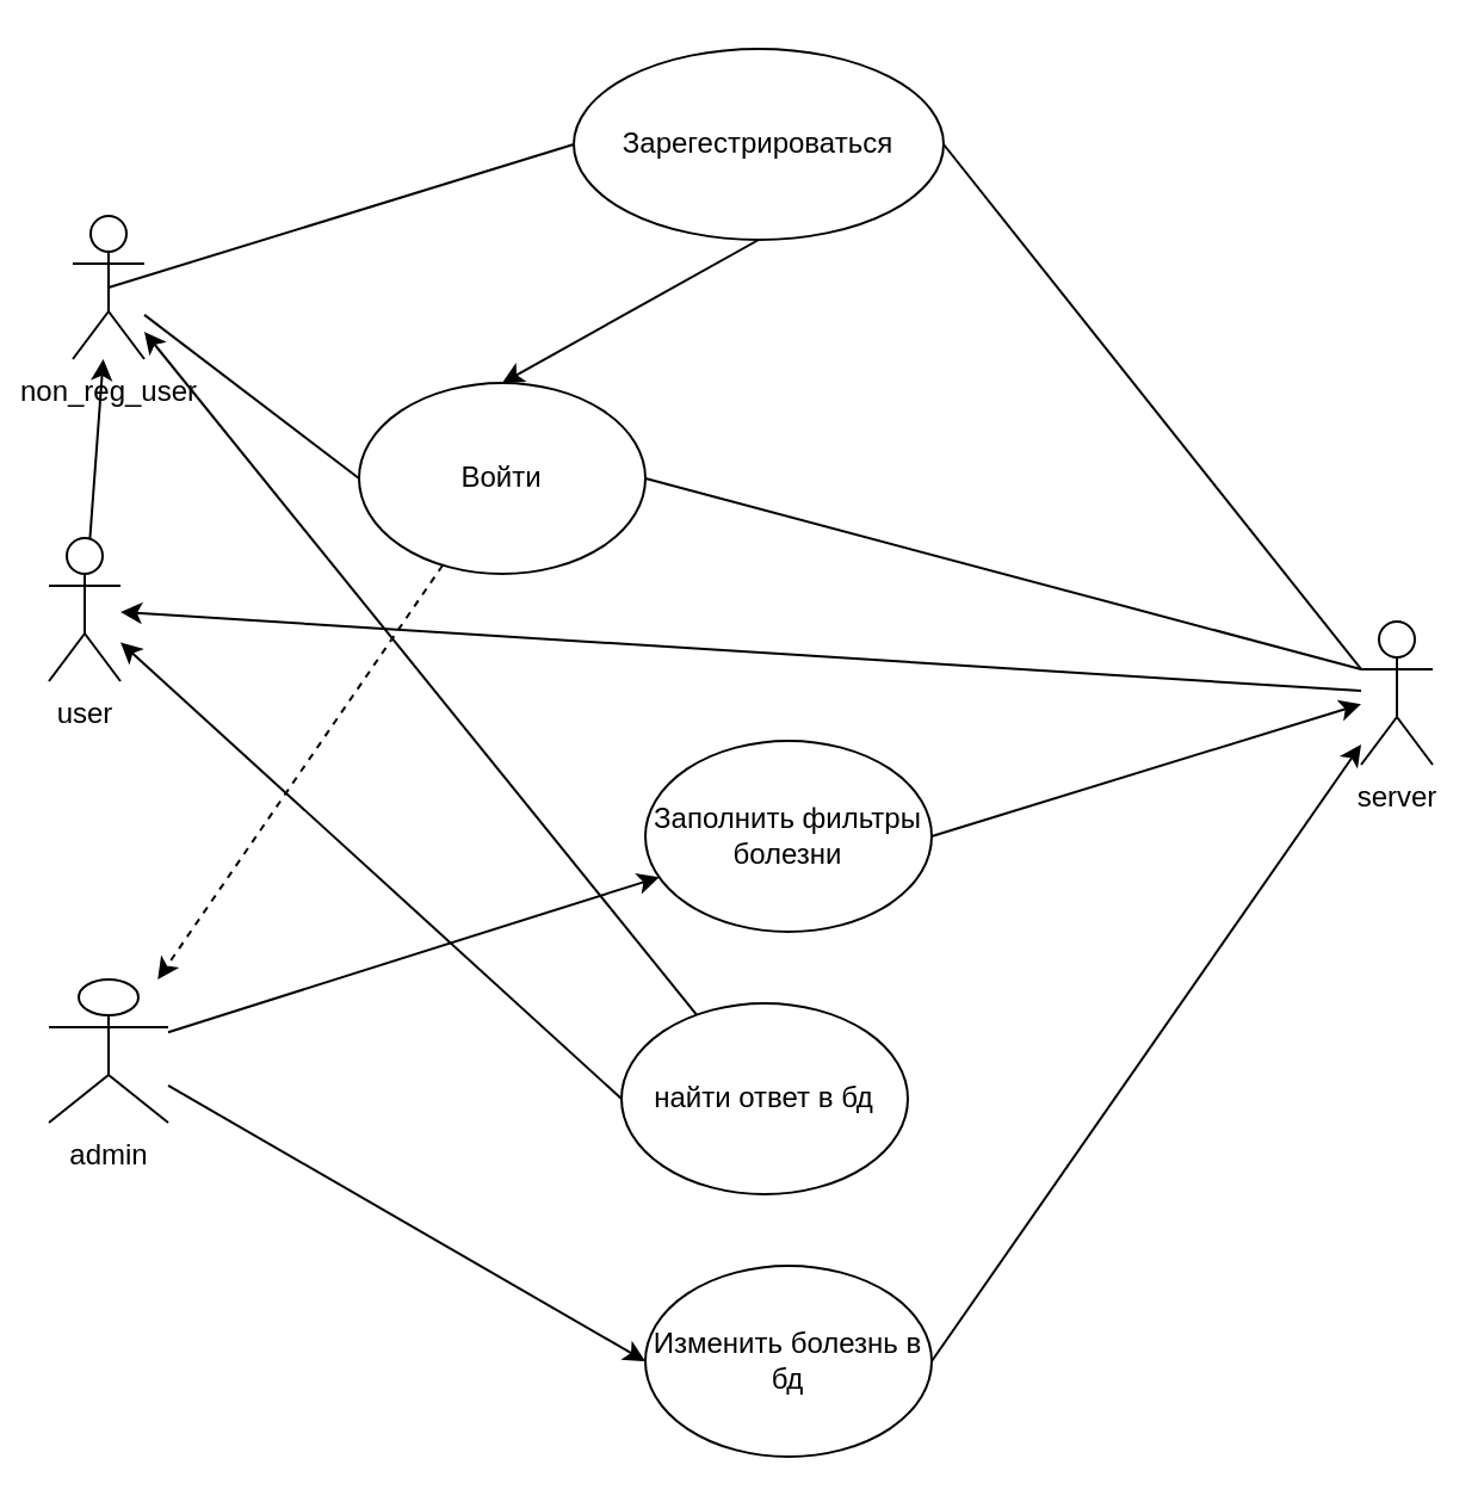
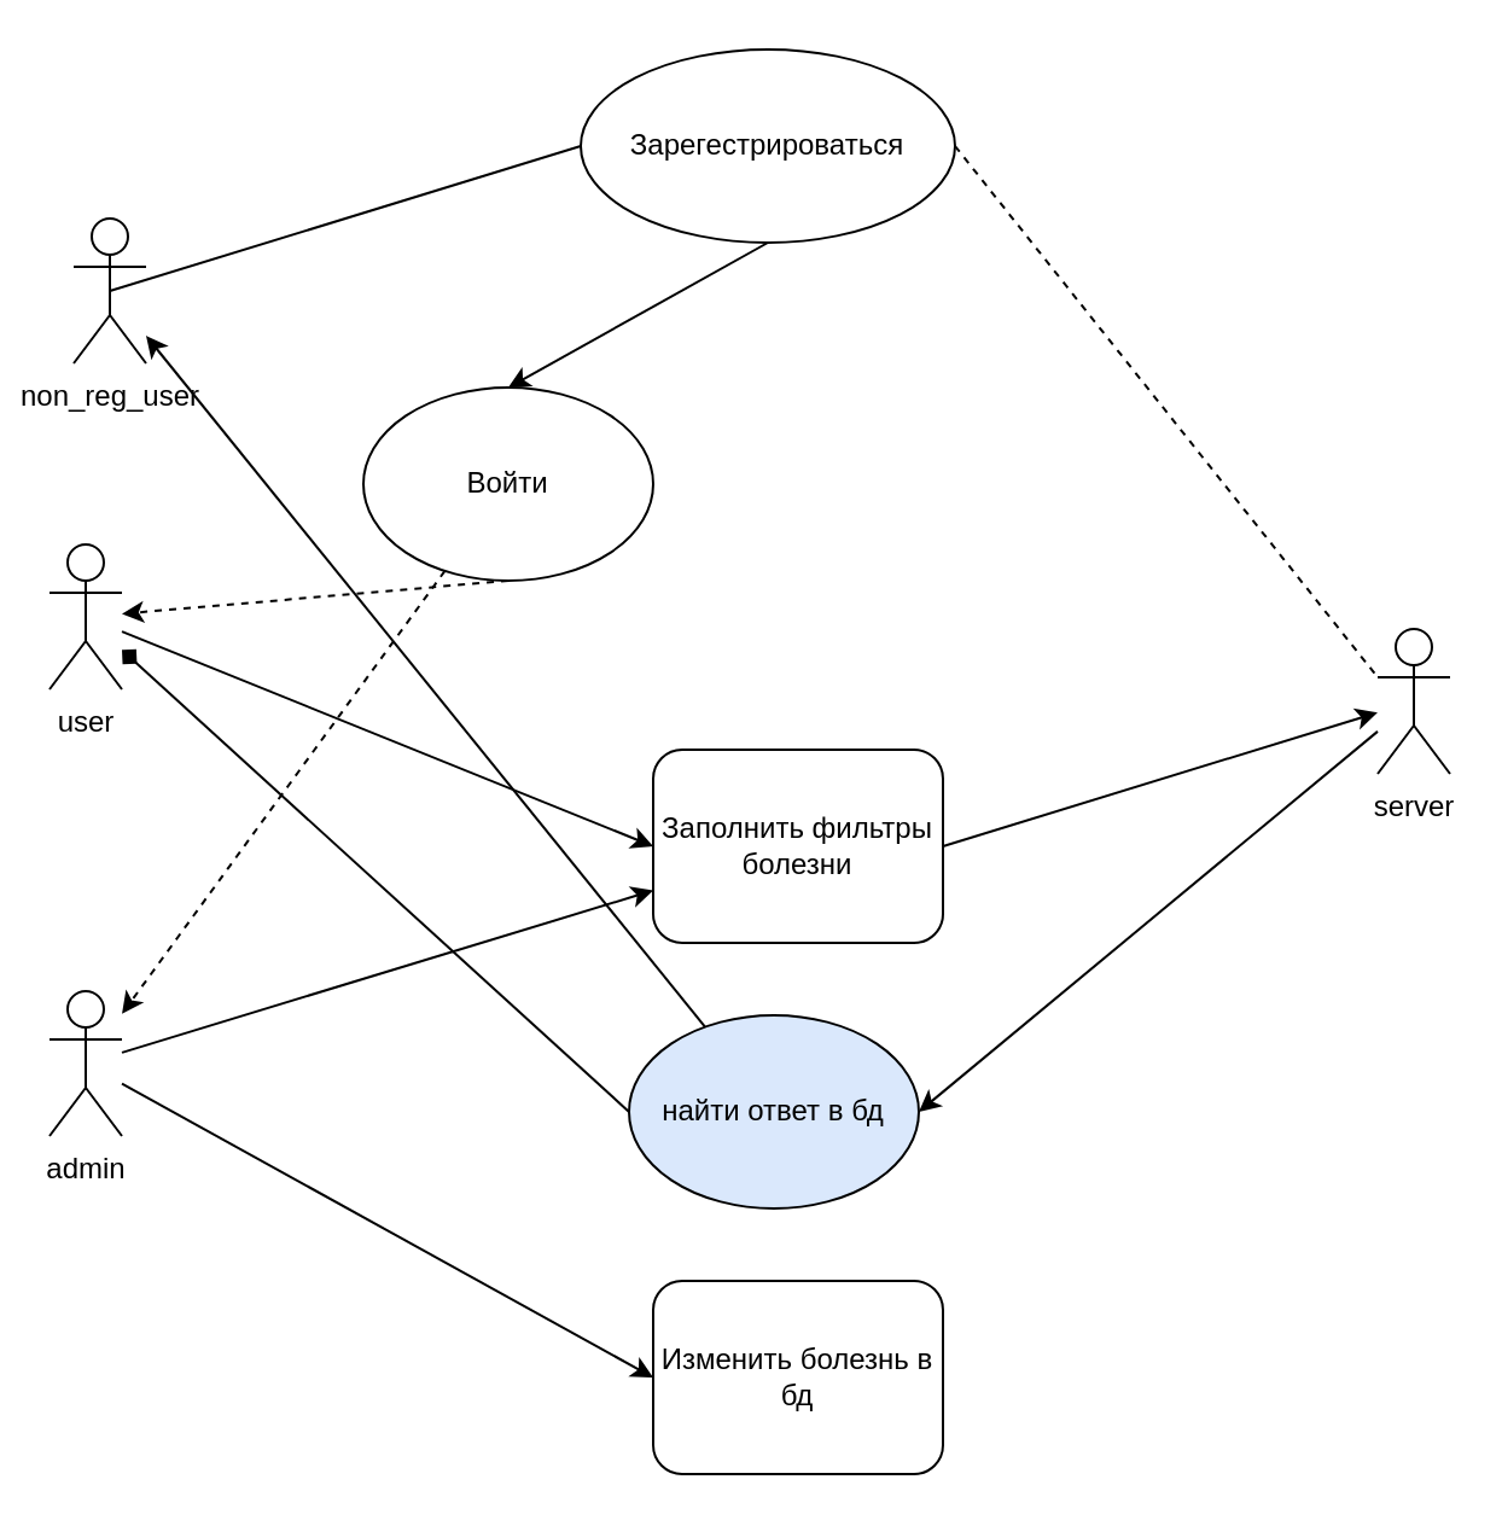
- <mxCell id="8" value="" style="endArrow=none;html=1;rounded=0;entryX=0;entryY=0.5;entryDx=0;entryDy=0;endFill=0;" edge="1" parent="1" source="2" target="6"><mxGeometry width="50" height="50" relative="1" as="geometry"><mxPoint x="330" y="340" as="sourcePoint" /><mxPoint x="380" y="290" as="targetPoint" /></mxGeometry></mxCell>
- <mxCell id="11" value="" style="endArrow=none;html=1;rounded=0;exitX=1;exitY=0.5;exitDx=0;exitDy=0;entryX=0;entryY=0.333;entryDx=0;entryDy=0;entryPerimeter=0;" edge="1" parent="1" source="7" target="5"><mxGeometry width="50" height="50" relative="1" as="geometry"><mxPoint x="210" y="340" as="sourcePoint" /><mxPoint x="260" y="290" as="targetPoint" /></mxGeometry></mxCell>
+ <mxCell id="11" value="" style="endArrow=none;html=1;rounded=0;exitX=1;exitY=0.5;exitDx=0;exitDy=0;entryX=0;entryY=0.333;entryDx=0;entryDy=0;entryPerimeter=0;dashed=1;" edge="1" parent="1" source="7" target="5"><mxGeometry width="50" height="50" relative="1" as="geometry"><mxPoint x="210" y="340" as="sourcePoint" /><mxPoint x="260" y="290" as="targetPoint" /></mxGeometry></mxCell>
- <mxCell id="16" value="" style="endArrow=classic;html=1;rounded=0;" edge="1" parent="1" source="4" target="2"><mxGeometry width="50" height="50" relative="1" as="geometry"><mxPoint x="210" y="440" as="sourcePoint" /><mxPoint x="260" y="390" as="targetPoint" /></mxGeometry></mxCell>
+ <mxCell id="16" value="" style="endArrow=classic;html=1;rounded=0;entryX=0;entryY=0.5;entryDx=0;entryDy=0;" edge="1" parent="1" source="4" target="15"><mxGeometry width="50" height="50" relative="1" as="geometry"><mxPoint x="210" y="440" as="sourcePoint" /><mxPoint x="260" y="390" as="targetPoint" /></mxGeometry></mxCell>
- <mxCell id="9" value="" style="endArrow=none;html=1;rounded=0;exitX=1;exitY=0.5;exitDx=0;exitDy=0;entryX=0;entryY=0.333;entryDx=0;entryDy=0;entryPerimeter=0;endFill=0;" edge="1" parent="1" source="6" target="5"><mxGeometry width="50" height="50" relative="1" as="geometry"><mxPoint x="330" y="340" as="sourcePoint" /><mxPoint x="380" y="290" as="targetPoint" /></mxGeometry></mxCell>
+ <mxCell id="13" value="" style="endArrow=classic;html=1;rounded=0;exitX=0.5;exitY=1;exitDx=0;exitDy=0;dashed=1;" edge="1" parent="1" source="6" target="4"><mxGeometry width="50" height="50" relative="1" as="geometry"><mxPoint x="210" y="340" as="sourcePoint" /><mxPoint x="260" y="290" as="targetPoint" /></mxGeometry></mxCell>
- <mxCell id="22" value="" style="endArrow=classic;html=1;rounded=0;exitX=0;exitY=0.5;exitDx=0;exitDy=0;" edge="1" parent="1" source="20" target="4"><mxGeometry width="50" height="50" relative="1" as="geometry"><mxPoint x="210" y="440" as="sourcePoint" /><mxPoint x="260" y="390" as="targetPoint" /></mxGeometry></mxCell>
+ <mxCell id="22" value="" style="endArrow=diamond;html=1;rounded=0;exitX=0;exitY=0.5;exitDx=0;exitDy=0;" edge="1" parent="1" source="20" target="4"><mxGeometry width="50" height="50" relative="1" as="geometry"><mxPoint x="210" y="440" as="sourcePoint" /><mxPoint x="260" y="390" as="targetPoint" /></mxGeometry></mxCell>
- <mxCell id="19" value="" style="endArrow=classic;html=1;rounded=0;" edge="1" parent="1" source="5" target="4"><mxGeometry width="50" height="50" relative="1" as="geometry"><mxPoint x="210" y="440" as="sourcePoint" /><mxPoint x="510" y="440" as="targetPoint" /></mxGeometry></mxCell>
+ <mxCell id="19" value="" style="endArrow=classic;html=1;rounded=0;entryX=1;entryY=0.5;entryDx=0;entryDy=0;" edge="1" parent="1" source="5" target="20"><mxGeometry width="50" height="50" relative="1" as="geometry"><mxPoint x="210" y="440" as="sourcePoint" /><mxPoint x="510" y="440" as="targetPoint" /></mxGeometry></mxCell>
- <mxCell id="15" value="Заполнить фильтры болезни" style="ellipse;whiteSpace=wrap;html=1;" vertex="1" parent="1"><mxGeometry x="270" y="310" width="120" height="80" as="geometry" /></mxCell>
+ <mxCell id="15" value="Заполнить фильтры болезни" style="whiteSpace=wrap;html=1;rounded=1;" vertex="1" parent="1"><mxGeometry x="270" y="310" width="120" height="80" as="geometry" /></mxCell>
- <mxCell id="3" value="admin" style="shape=umlActor;verticalLabelPosition=bottom;verticalAlign=top;html=1;outlineConnect=0;" vertex="1" parent="1"><mxGeometry x="20" y="410" width="50" height="60" as="geometry" /></mxCell>
+ <mxCell id="3" value="admin" style="shape=umlActor;verticalLabelPosition=bottom;verticalAlign=top;html=1;outlineConnect=0;" vertex="1" parent="1"><mxGeometry x="20" y="410" width="30" height="60" as="geometry" /></mxCell>
- <mxCell id="25" value="" style="endArrow=classic;html=1;rounded=0;exitX=1;exitY=0.5;exitDx=0;exitDy=0;" edge="1" parent="1" source="23" target="5"><mxGeometry width="50" height="50" relative="1" as="geometry"><mxPoint x="190" y="420" as="sourcePoint" /><mxPoint x="240" y="370" as="targetPoint" /></mxGeometry></mxCell>
- <mxCell id="20" value="найти ответ в бд" style="ellipse;whiteSpace=wrap;html=1;" vertex="1" parent="1"><mxGeometry x="260" y="420" width="120" height="80" as="geometry" /></mxCell>
+ <mxCell id="20" value="найти ответ в бд" style="ellipse;whiteSpace=wrap;html=1;fillColor=#dae8fc;" vertex="1" parent="1"><mxGeometry x="260" y="420" width="120" height="80" as="geometry" /></mxCell>
- <mxCell id="23" value="Изменить болезнь в бд" style="ellipse;whiteSpace=wrap;html=1;" vertex="1" parent="1"><mxGeometry x="270" y="530" width="120" height="80" as="geometry" /></mxCell>
+ <mxCell id="23" value="Изменить болезнь в бд" style="whiteSpace=wrap;html=1;rounded=1;" vertex="1" parent="1"><mxGeometry x="270" y="530" width="120" height="80" as="geometry" /></mxCell>
